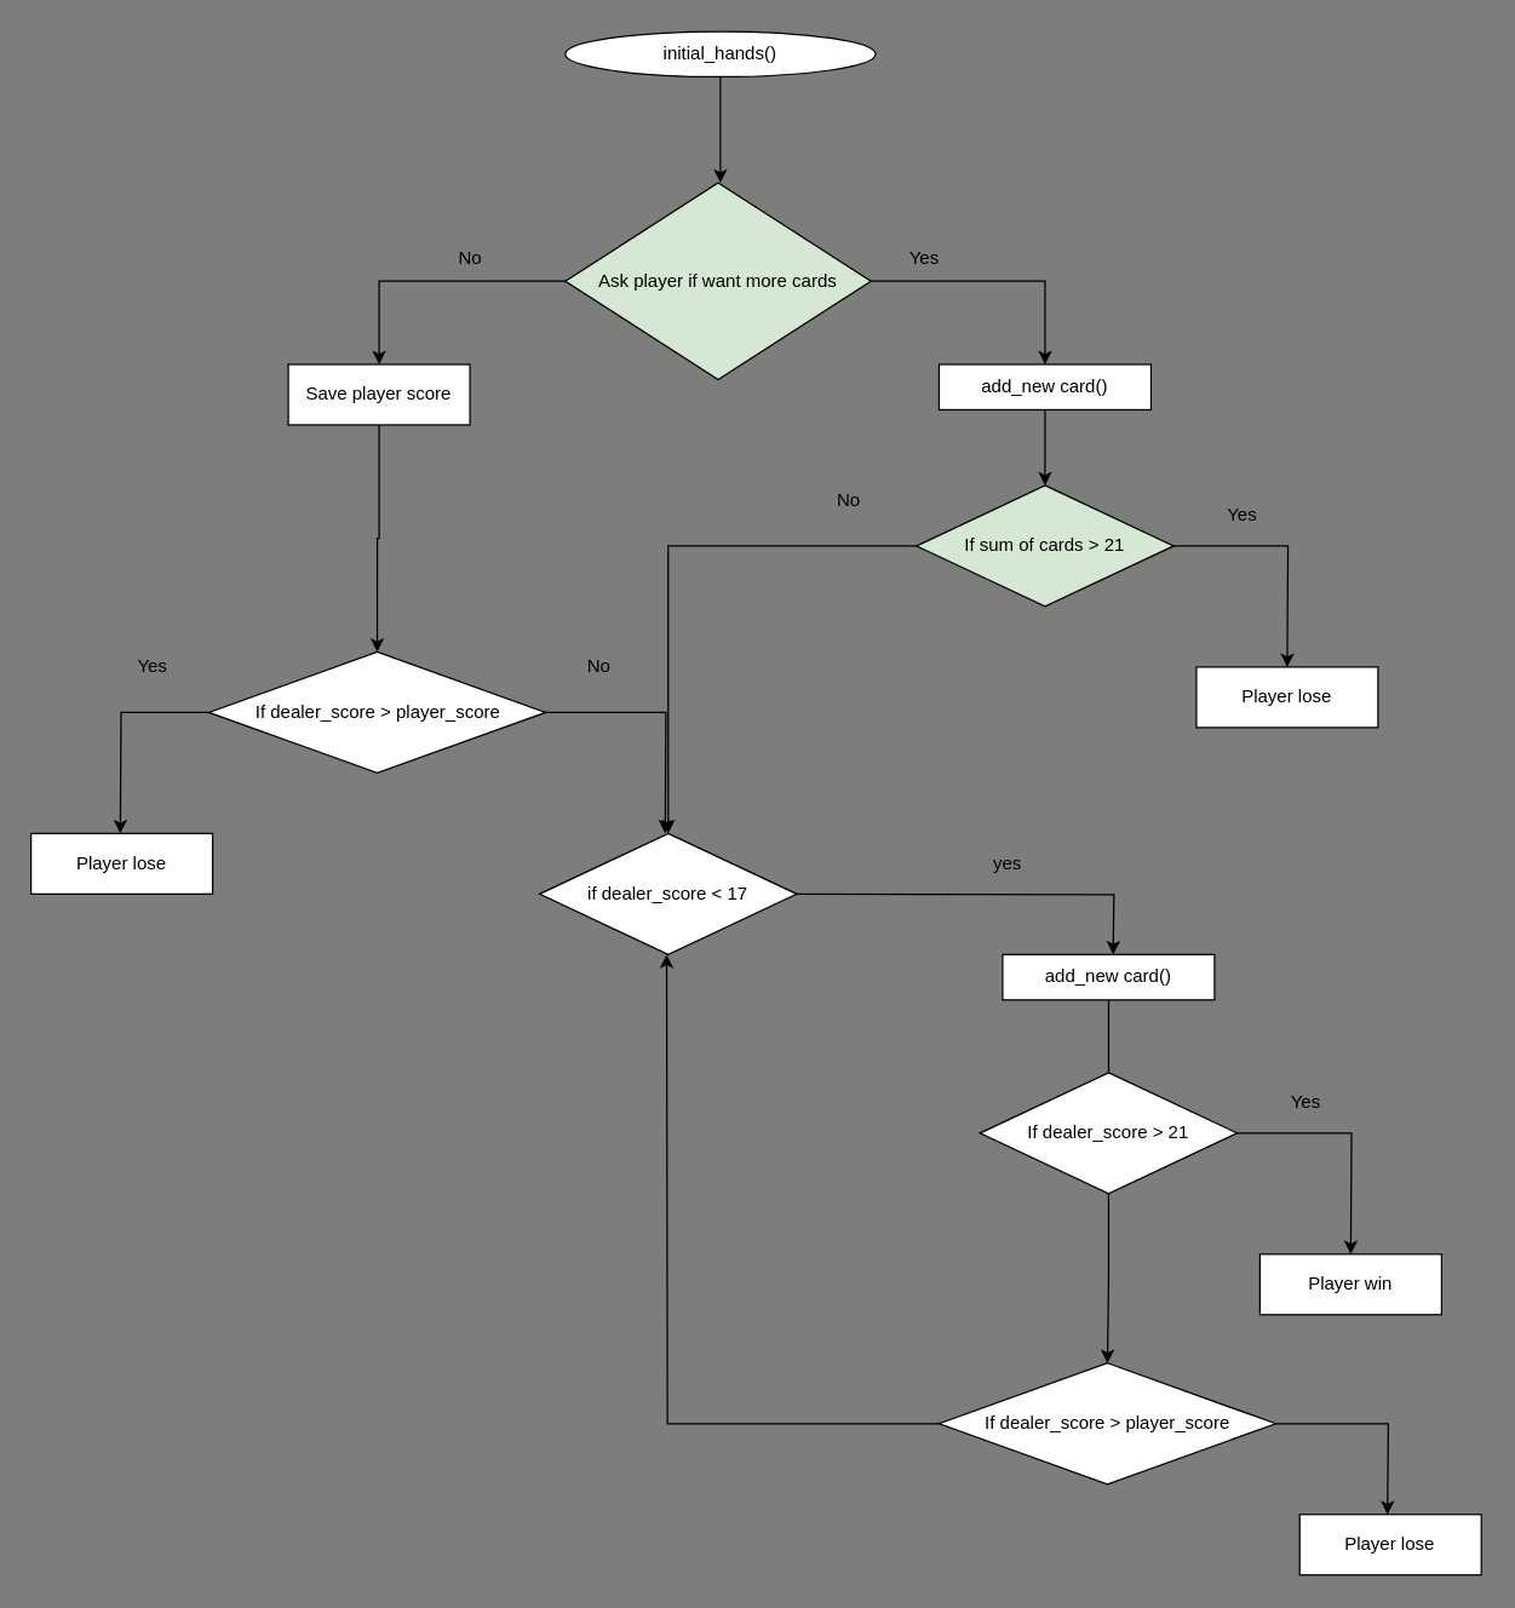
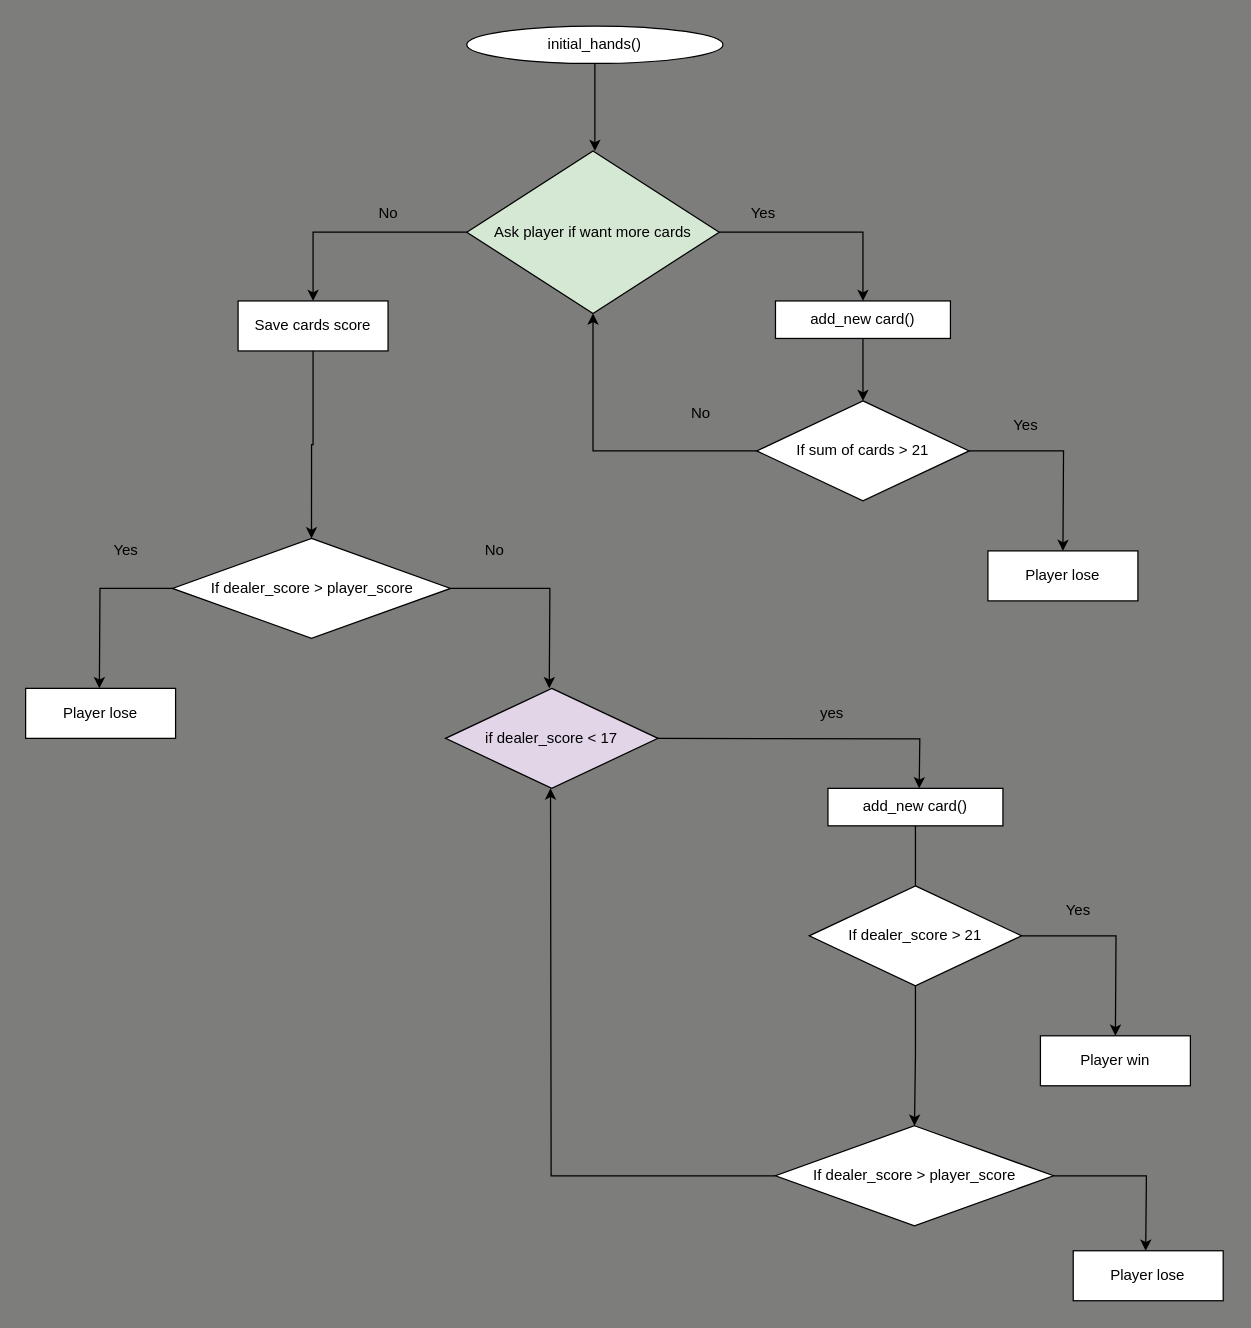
- <mxCell id="18" value="Save player score" style="rounded=0;whiteSpace=wrap;html=1;" vertex="1" parent="1"><mxGeometry x="190" y="240" width="120" height="40" as="geometry" /></mxCell>
+ <mxCell id="18" value="Save cards score" style="rounded=0;whiteSpace=wrap;html=1;" vertex="1" parent="1"><mxGeometry x="190" y="240" width="120" height="40" as="geometry" /></mxCell>
- <mxCell id="13" value="If sum of cards &amp;gt; 21" style="rhombus;whiteSpace=wrap;html=1;fillColor=#d5e8d4;" vertex="1" parent="1"><mxGeometry x="605" y="320" width="170" height="80" as="geometry" /></mxCell>
+ <mxCell id="13" value="If sum of cards &amp;gt; 21" style="rhombus;whiteSpace=wrap;html=1;" vertex="1" parent="1"><mxGeometry x="605" y="320" width="170" height="80" as="geometry" /></mxCell>
- <mxCell id="12" style="edgeStyle=orthogonalEdgeStyle;rounded=0;orthogonalLoop=1;jettySize=auto;html=1;" edge="1" parent="1" source="13" target="28"><mxGeometry relative="1" as="geometry"><mxPoint x="470" y="360" as="targetPoint" /></mxGeometry></mxCell>
+ <mxCell id="12" style="edgeStyle=orthogonalEdgeStyle;rounded=0;orthogonalLoop=1;jettySize=auto;html=1;entryX=0.5;entryY=1;entryDx=0;entryDy=0;" edge="1" parent="1" source="13" target="6"><mxGeometry relative="1" as="geometry"><mxPoint x="470" y="360" as="targetPoint" /></mxGeometry></mxCell>
- <mxCell id="28" value="if dealer_score &amp;lt; 17" style="rhombus;whiteSpace=wrap;html=1;" vertex="1" parent="1"><mxGeometry x="356" y="550" width="170" height="80" as="geometry" /></mxCell>
+ <mxCell id="28" value="if dealer_score &amp;lt; 17" style="rhombus;whiteSpace=wrap;html=1;fillColor=#e1d5e7;" vertex="1" parent="1"><mxGeometry x="356" y="550" width="170" height="80" as="geometry" /></mxCell>
